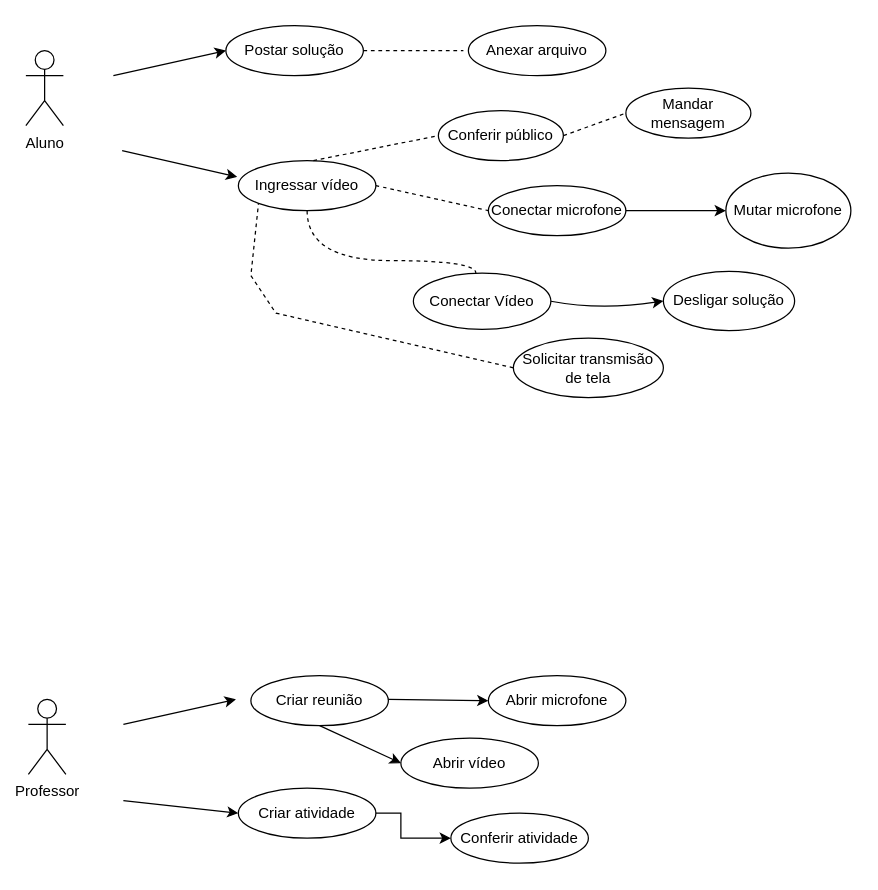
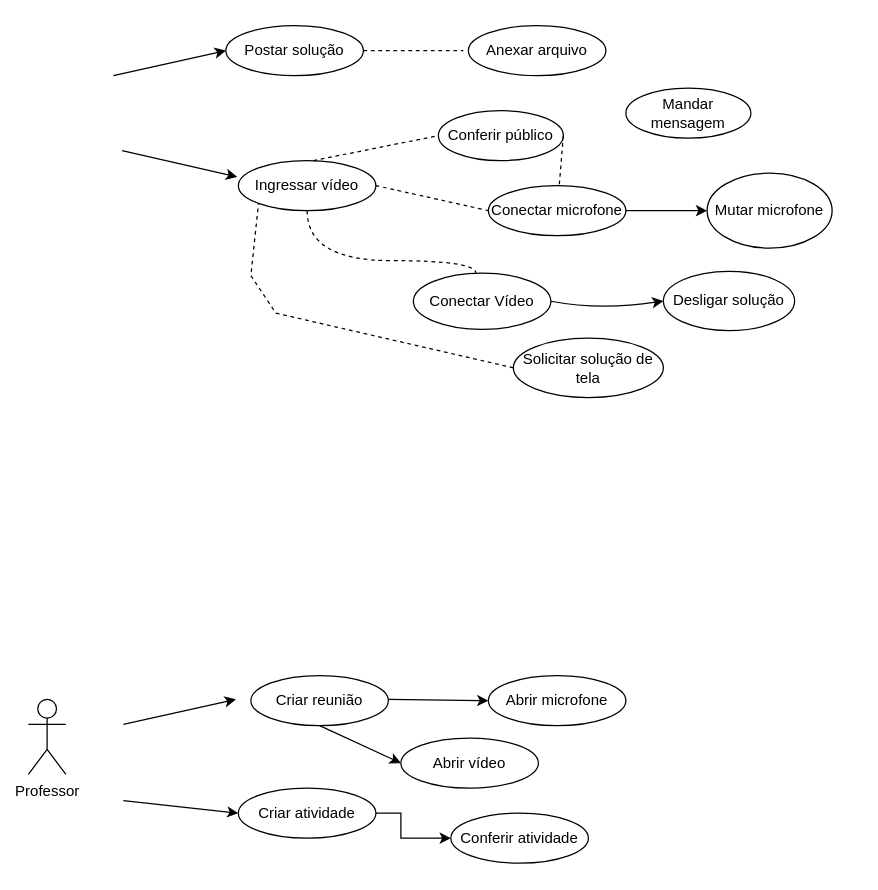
- <mxCell id="2" value="Aluno&lt;br&gt;" style="shape=umlActor;verticalLabelPosition=bottom;verticalAlign=top;html=1;outlineConnect=0;" parent="1" vertex="1"><mxGeometry x="20" y="40" width="30" height="60" as="geometry" /></mxCell>
- <mxCell id="29" value="" style="endArrow=none;dashed=1;html=1;rounded=0;exitX=1;exitY=0.5;exitDx=0;exitDy=0;entryX=0;entryY=0.5;entryDx=0;entryDy=0;" edge="1" parent="1" source="27" target="21"><mxGeometry width="50" height="50" relative="1" as="geometry"><mxPoint x="440" y="120" as="sourcePoint" /><mxPoint x="490" y="70" as="targetPoint" /></mxGeometry></mxCell>
+ <mxCell id="29" value="" style="endArrow=none;dashed=1;html=1;rounded=0;exitX=1;exitY=0.5;exitDx=0;exitDy=0;" edge="1" parent="1" source="27" target="16"><mxGeometry width="50" height="50" relative="1" as="geometry"><mxPoint x="440" y="120" as="sourcePoint" /><mxPoint x="490" y="70" as="targetPoint" /></mxGeometry></mxCell>
- <mxCell id="22" value="Mutar microfone" style="ellipse;whiteSpace=wrap;html=1;" parent="1" vertex="1"><mxGeometry x="580" y="138" width="100" height="60" as="geometry" /></mxCell>
+ <mxCell id="22" value="Mutar microfone" style="ellipse;whiteSpace=wrap;html=1;" parent="1" vertex="1"><mxGeometry x="565" y="138" width="100" height="60" as="geometry" /></mxCell>
- <mxCell id="31" value="Solicitar transmisão de tela" style="ellipse;whiteSpace=wrap;html=1;" vertex="1" parent="1"><mxGeometry x="410" y="270" width="120" height="47.5" as="geometry" /></mxCell>
+ <mxCell id="31" value="Solicitar solução de tela" style="ellipse;whiteSpace=wrap;html=1;" vertex="1" parent="1"><mxGeometry x="410" y="270" width="120" height="47.5" as="geometry" /></mxCell>
